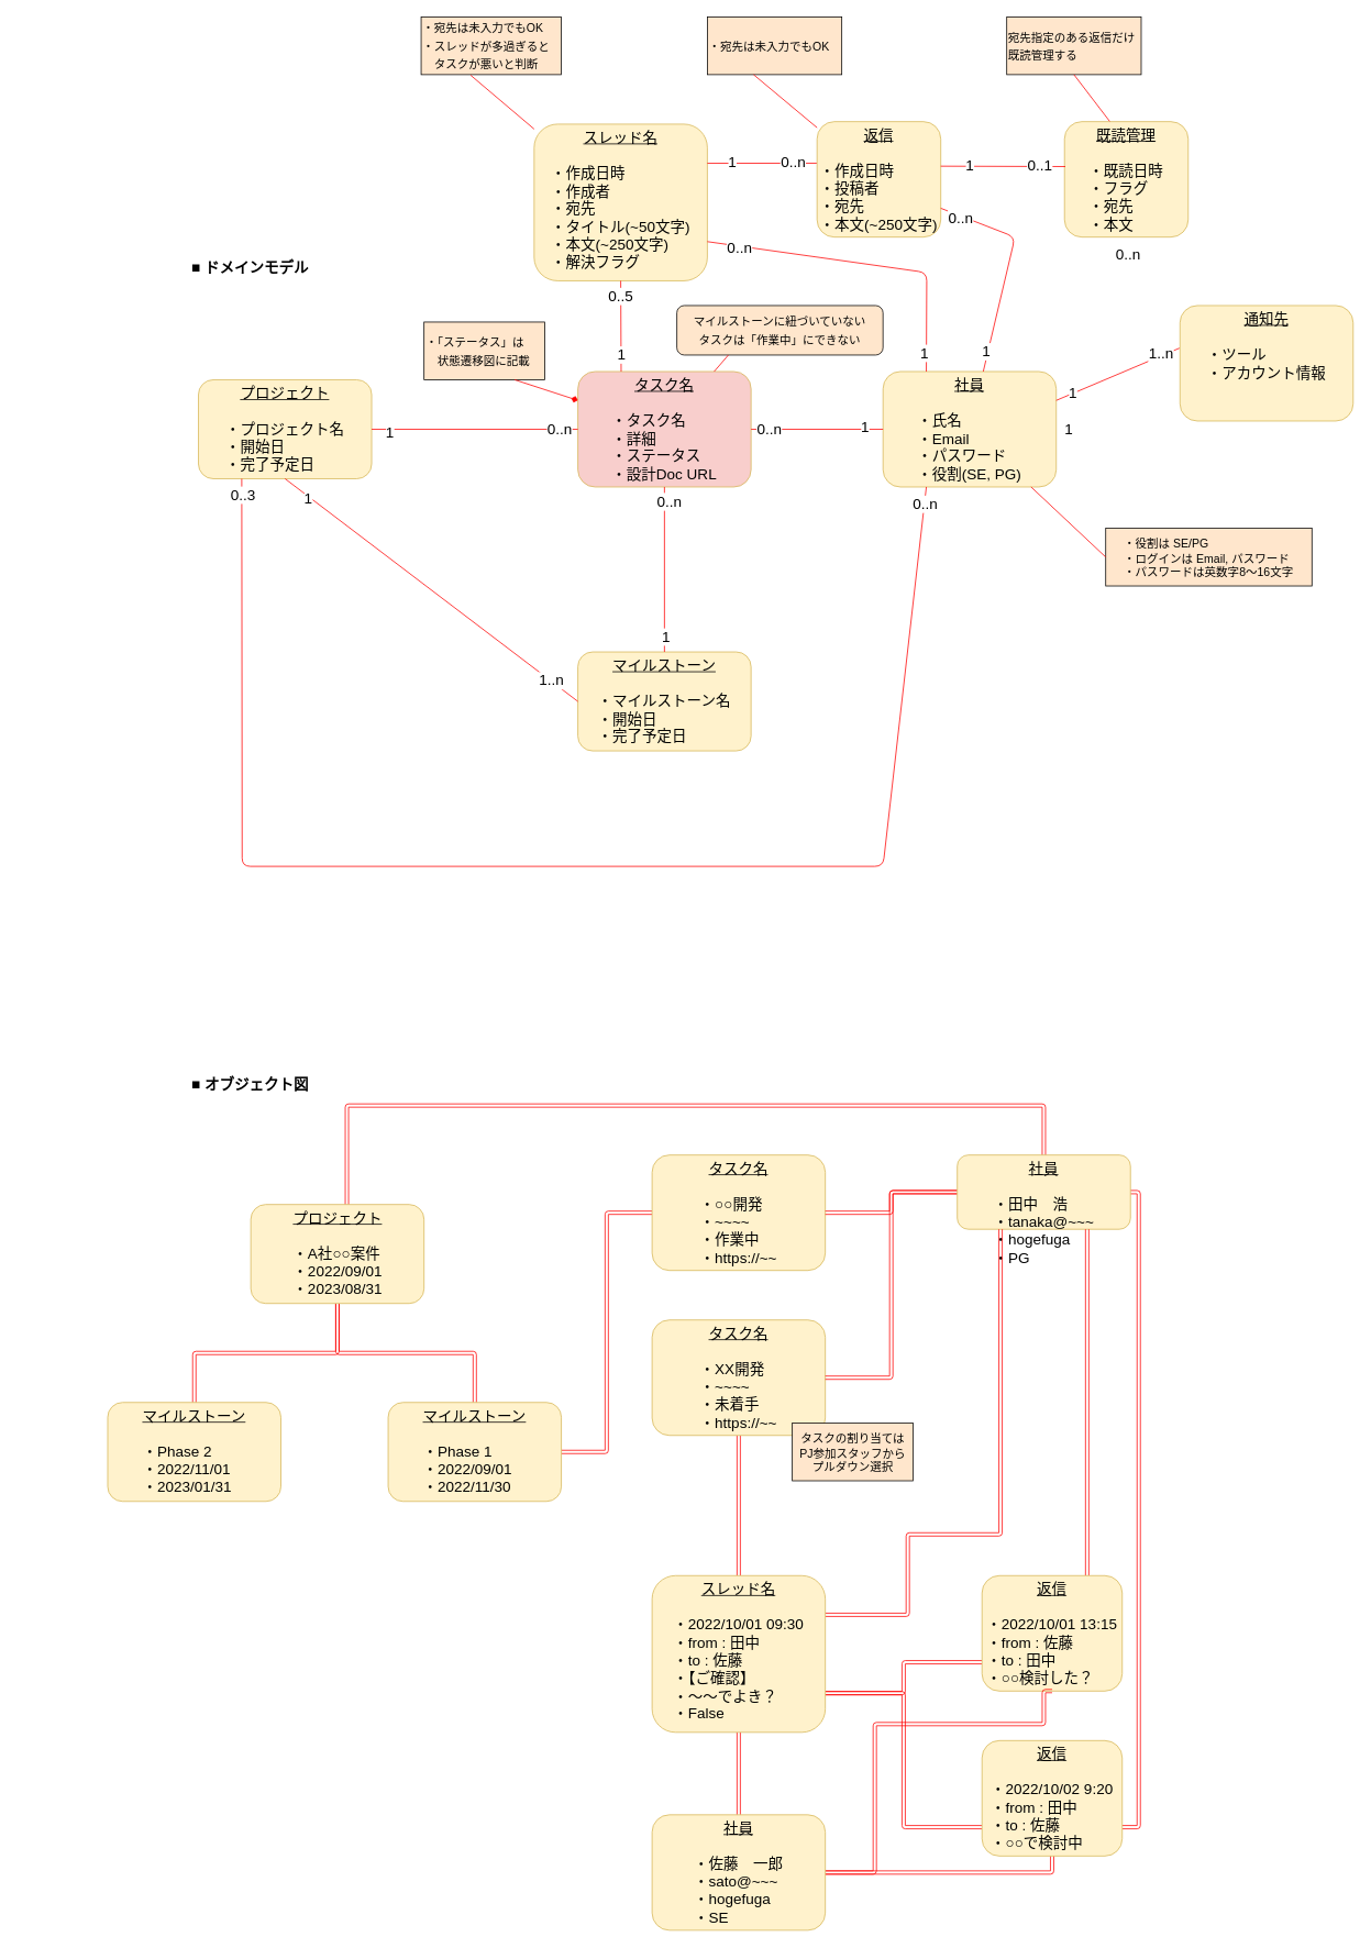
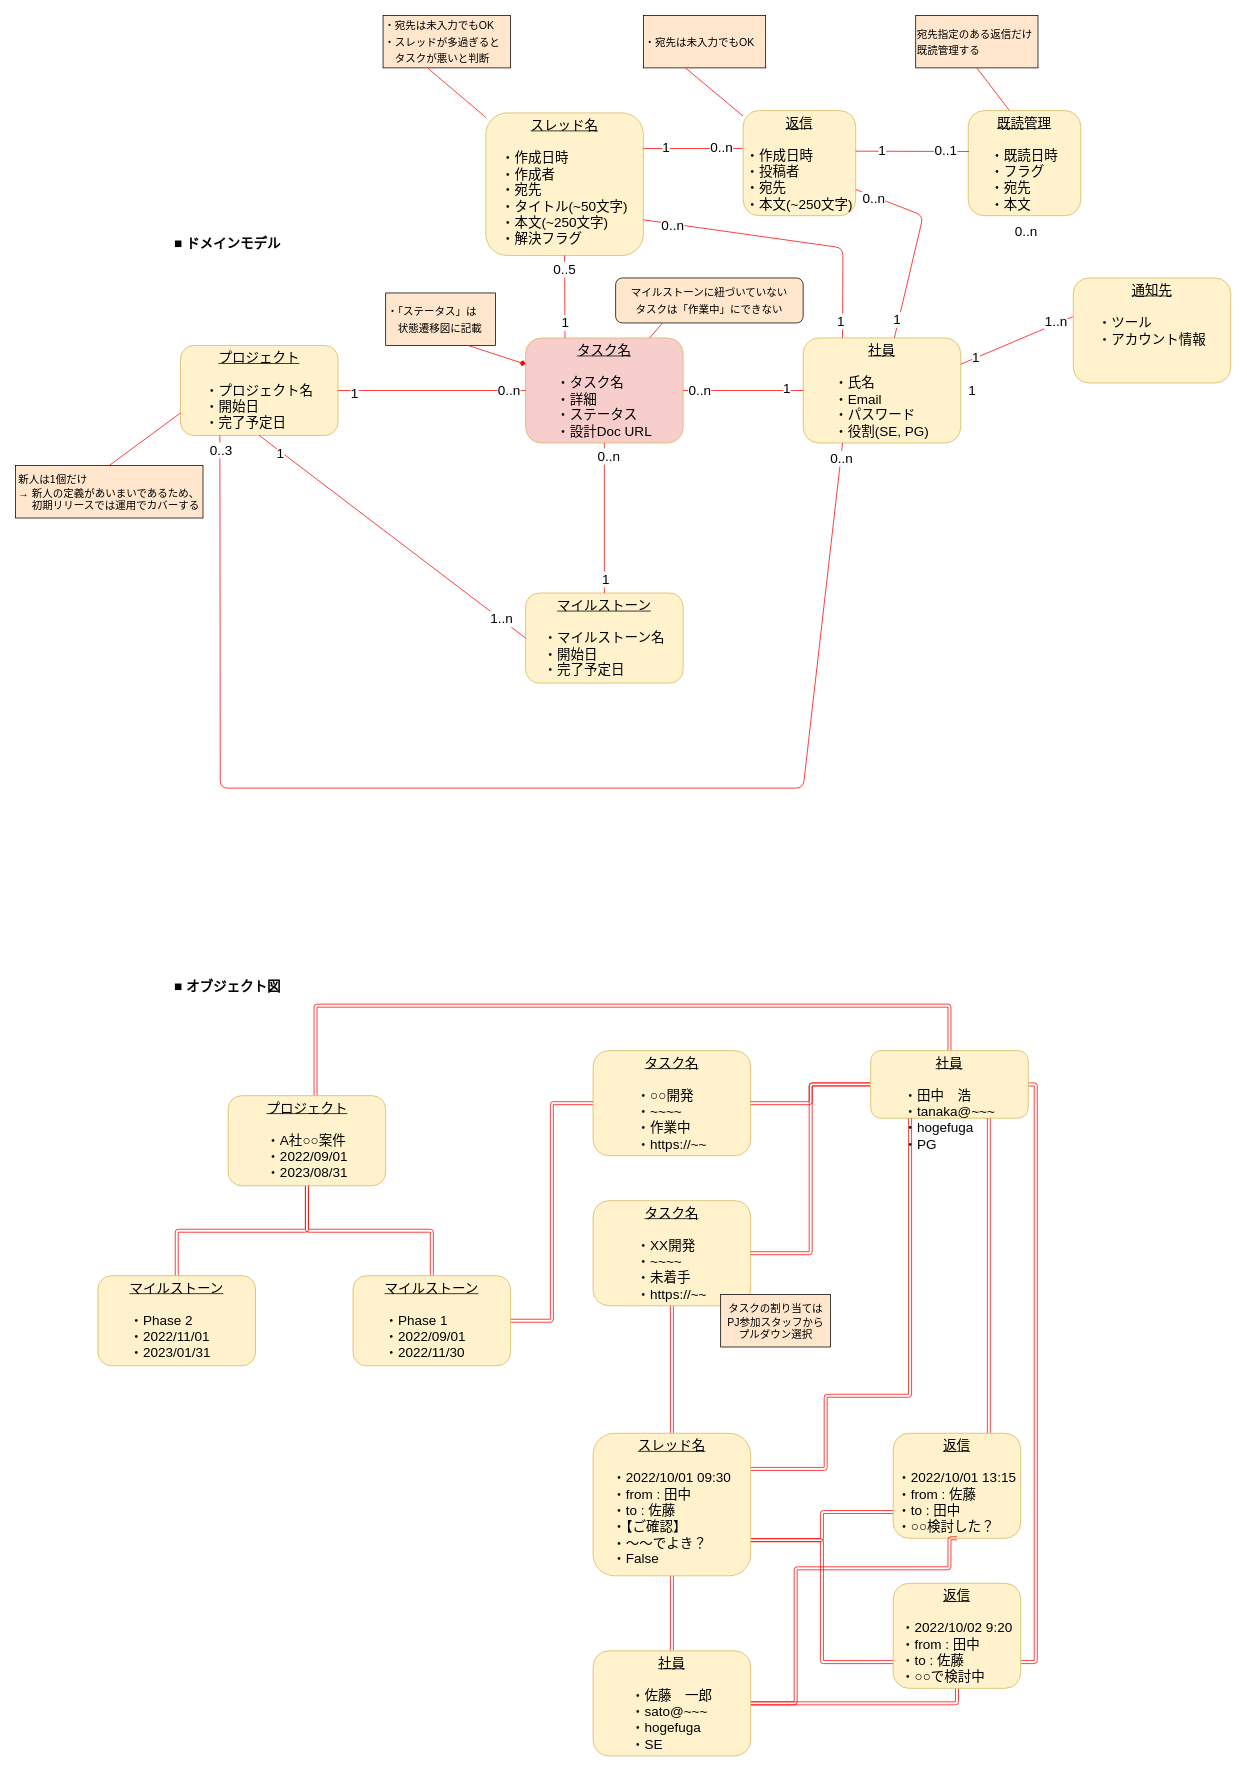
+ <mxCell id="29" value="" style="endArrow=none;html=1;fontSize=18;exitX=0;exitY=0.75;exitDx=0;exitDy=0;strokeColor=#FF0000;entryX=0.5;entryY=0;entryDx=0;entryDy=0;" parent="1" source="4" target="28" edge="1"><mxGeometry width="50" height="50" relative="1" as="geometry"><mxPoint x="223.75" y="520" as="sourcePoint" /><mxPoint x="150" y="590" as="targetPoint" /></mxGeometry></mxCell>
- <mxCell id="21" value="" style="endArrow=none;html=1;fontSize=18;exitX=0;exitY=0.5;exitDx=0;exitDy=0;strokeColor=#FF0000;" parent="1" source="20" target="19" edge="1"><mxGeometry width="50" height="50" relative="1" as="geometry"><mxPoint x="1383.75" y="470" as="sourcePoint" /><mxPoint x="1310" y="540" as="targetPoint" /></mxGeometry></mxCell>
+ <mxCell id="28" value="&lt;div style=&quot;text-align: left;&quot;&gt;&lt;span style=&quot;font-size: 14px; background-color: initial;&quot;&gt;新人は1個だけ&lt;/span&gt;&lt;/div&gt;&lt;span style=&quot;font-size: 14px;&quot;&gt;&lt;div style=&quot;text-align: left;&quot;&gt;&lt;span style=&quot;background-color: initial;&quot;&gt;→ 新人の定義があいまいであるため、&lt;/span&gt;&lt;/div&gt;&lt;div style=&quot;text-align: left;&quot;&gt;&lt;span style=&quot;background-color: initial;&quot;&gt;　 初期リリースでは運用でカバーする&lt;/span&gt;&lt;/div&gt;&lt;/span&gt;" style="rounded=0;whiteSpace=wrap;html=1;fontSize=18;fillColor=#FFE6CC;" parent="1" vertex="1"><mxGeometry x="20" y="620" width="250" height="70" as="geometry" /></mxCell>
- <mxCell id="20" value="&lt;div style=&quot;text-align: left;&quot;&gt;&lt;span style=&quot;font-size: 14px; background-color: initial;&quot;&gt;・役割は SE/PG&lt;/span&gt;&lt;/div&gt;&lt;span style=&quot;font-size: 14px;&quot;&gt;&lt;div style=&quot;text-align: left;&quot;&gt;&lt;span style=&quot;background-color: initial;&quot;&gt;・ログインは Email, パスワード&lt;/span&gt;&lt;/div&gt;&lt;div style=&quot;text-align: left;&quot;&gt;&lt;span style=&quot;background-color: initial;&quot;&gt;・パスワードは英数字8～16文字&lt;/span&gt;&lt;/div&gt;&lt;/span&gt;" style="rounded=0;whiteSpace=wrap;html=1;fontSize=18;fillColor=#FFE6CC;" parent="1" vertex="1"><mxGeometry x="1340" y="640" width="250" height="70" as="geometry" /></mxCell>
